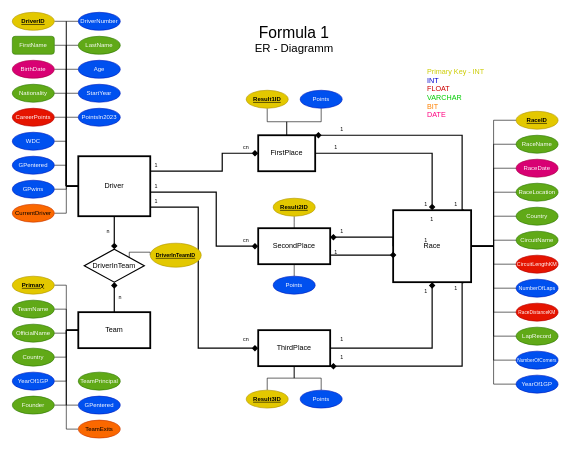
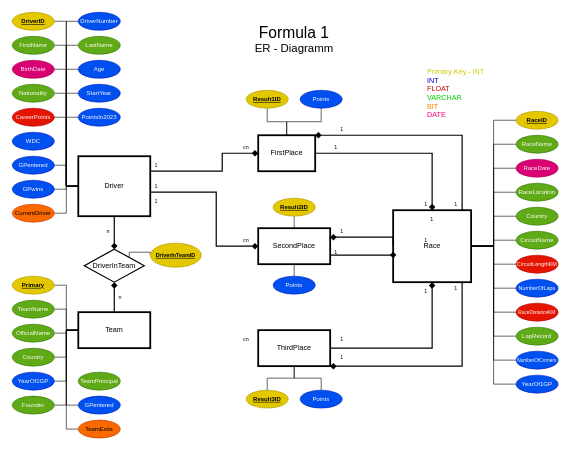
- <mxCell id="73" value="&lt;font style=&quot;font-size: 10px;&quot;&gt;FirstName&lt;/font&gt;" style="whiteSpace=wrap;html=1;fillColor=#60a917;fontColor=#ffffff;strokeColor=#2D7600;rounded=1;" parent="1" vertex="1"><mxGeometry x="20" y="60" width="70" height="30" as="geometry" /></mxCell>
+ <mxCell id="73" value="&lt;font style=&quot;font-size: 10px;&quot;&gt;FirstName&lt;/font&gt;" style="ellipse;whiteSpace=wrap;html=1;fillColor=#60a917;fontColor=#ffffff;strokeColor=#2D7600;" parent="1" vertex="1"><mxGeometry x="20" y="60" width="70" height="30" as="geometry" /></mxCell>
- <mxCell id="64" style="edgeStyle=orthogonalEdgeStyle;rounded=0;orthogonalLoop=1;jettySize=auto;html=1;exitX=1;exitY=0.5;exitDx=0;exitDy=0;entryX=0;entryY=0.5;entryDx=0;entryDy=0;endArrow=none;endFill=0;" parent="1" source="65" target="6" edge="1"><mxGeometry relative="1" as="geometry" /></mxCell>
- <mxCell id="4" style="edgeStyle=orthogonalEdgeStyle;rounded=0;orthogonalLoop=1;jettySize=auto;html=1;exitX=1;exitY=0.75;exitDx=0;exitDy=0;entryX=0;entryY=0.5;entryDx=0;entryDy=0;strokeWidth=2;endArrow=diamond;endFill=1;" parent="1" source="6" target="15" edge="1"><mxGeometry relative="1" as="geometry"><Array as="points"><mxPoint x="250" y="345" /><mxPoint x="330" y="345" /><mxPoint x="330" y="580" /></Array></mxGeometry></mxCell>
